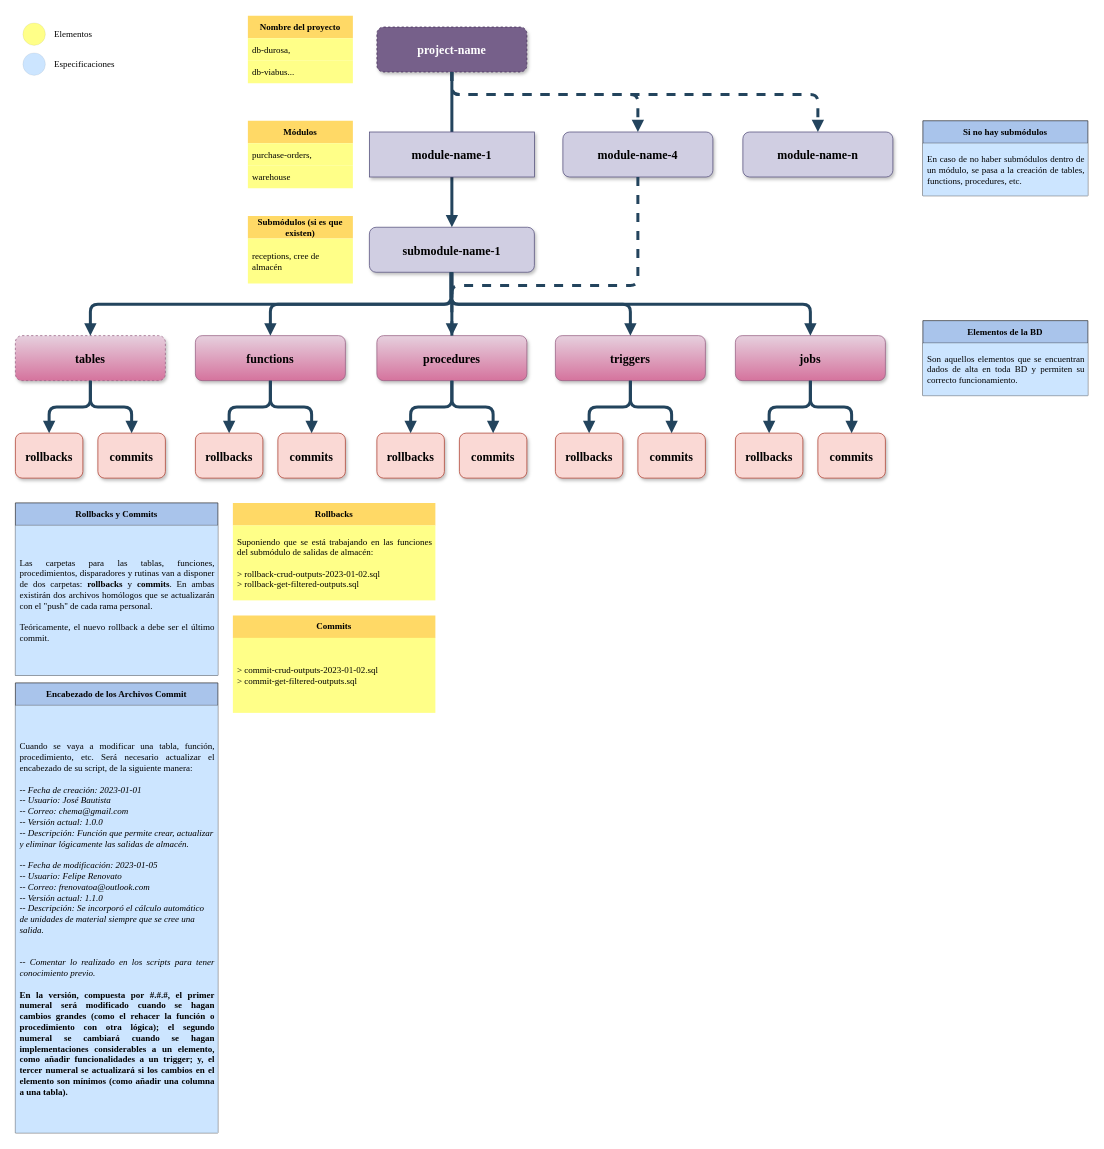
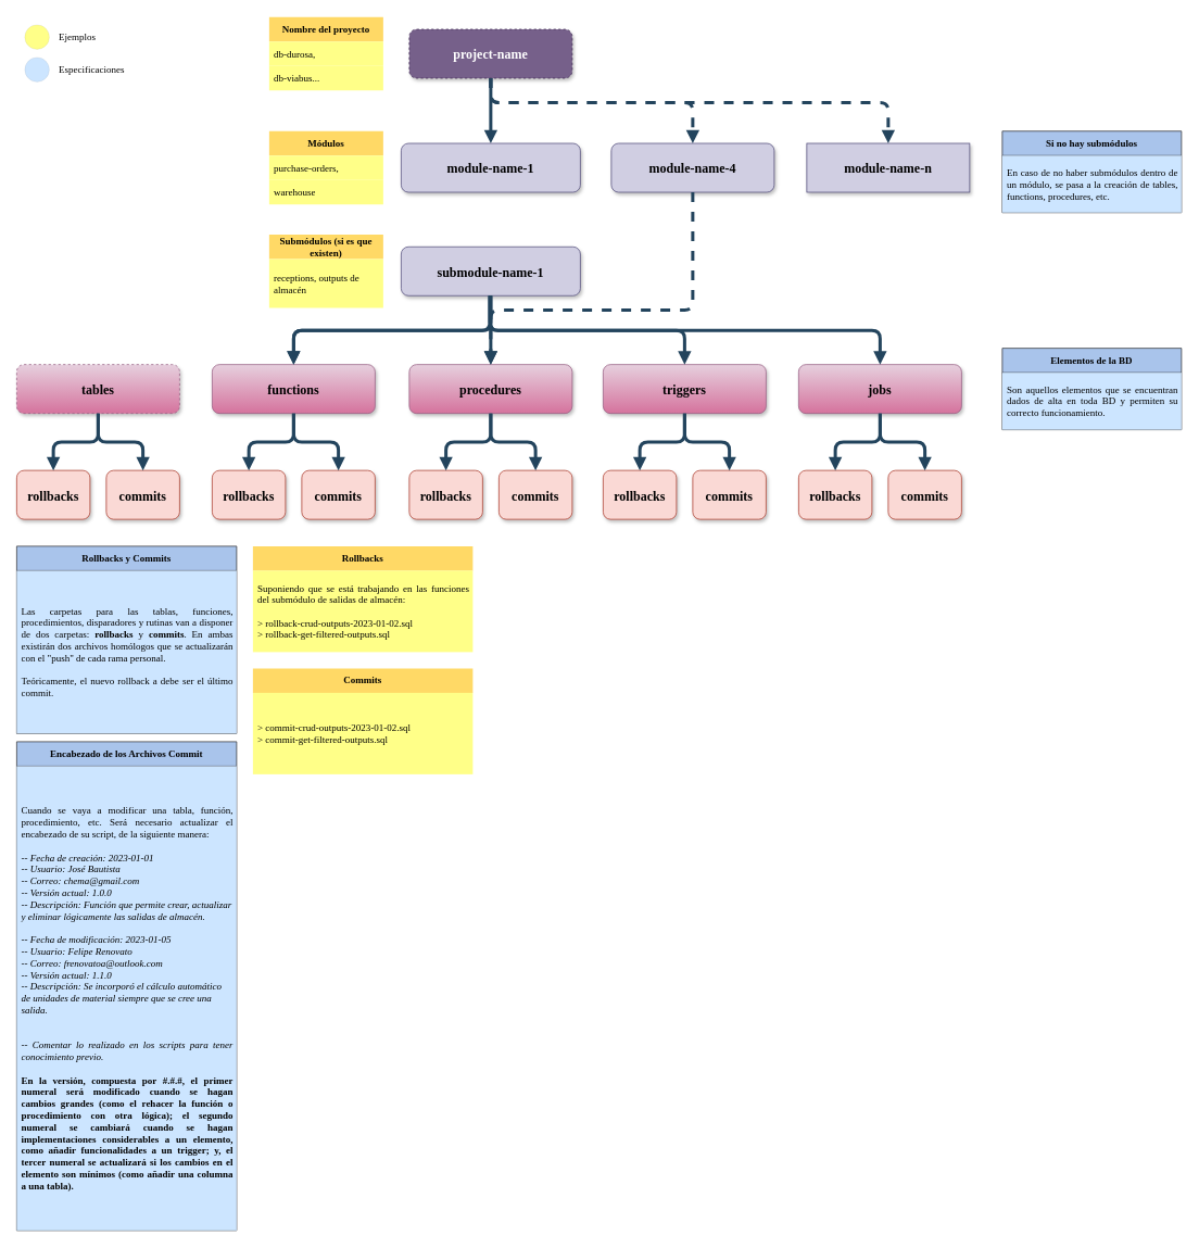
- <mxCell id="50" value="Elementos" style="rounded=0;whiteSpace=wrap;html=1;strokeWidth=0;fontFamily=Verdana;fontSize=12;fillColor=none;align=left;strokeColor=none;" vertex="1" parent="1"><mxGeometry x="70" y="30" width="120" height="30" as="geometry" /></mxCell>
+ <mxCell id="50" value="Ejemplos" style="rounded=0;whiteSpace=wrap;html=1;strokeWidth=0;fontFamily=Verdana;fontSize=12;fillColor=none;align=left;strokeColor=none;" vertex="1" parent="1"><mxGeometry x="70" y="30" width="120" height="30" as="geometry" /></mxCell>
- <mxCell id="45" value="module-name-1" style="fillColor=#d0cee2;strokeColor=#56517e;shadow=1;fontStyle=1;fontSize=16;fontFamily=Verdana;rounded=0;" vertex="1" parent="1"><mxGeometry x="492" y="175.5" width="220" height="60" as="geometry" /></mxCell>
+ <mxCell id="45" value="module-name-1" style="rounded=1;fillColor=#d0cee2;strokeColor=#56517e;shadow=1;fontStyle=1;fontSize=16;fontFamily=Verdana;" vertex="1" parent="1"><mxGeometry x="492" y="175.5" width="220" height="60" as="geometry" /></mxCell>
- <mxCell id="13" value="module-name-n" style="rounded=1;fillColor=#d0cee2;strokeColor=#56517e;shadow=1;fontStyle=1;fontSize=16;fontFamily=Verdana;" vertex="1" parent="1"><mxGeometry x="990" y="175.5" width="200" height="60" as="geometry" /></mxCell>
+ <mxCell id="13" value="module-name-n" style="fillColor=#d0cee2;strokeColor=#56517e;shadow=1;fontStyle=1;fontSize=16;fontFamily=Verdana;rounded=0;" vertex="1" parent="1"><mxGeometry x="990" y="175.5" width="200" height="60" as="geometry" /></mxCell>
- <mxCell id="10" value="" style="edgeStyle=elbowEdgeStyle;elbow=vertical;strokeWidth=4;endArrow=block;endFill=1;fontStyle=1;strokeColor=#23445D;fontFamily=Verdana;fontSize=16;" parent="1" source="2" target="3" edge="1"><mxGeometry x="22" y="165.5" width="100" height="100" as="geometry"><mxPoint x="-148" y="95.5" as="sourcePoint" /><mxPoint x="-48" y="-4.5" as="targetPoint" /></mxGeometry></mxCell>
+ <mxCell id="10" value="" style="edgeStyle=elbowEdgeStyle;elbow=vertical;strokeWidth=4;endArrow=block;endFill=1;fontStyle=1;strokeColor=#23445D;fontFamily=Verdana;fontSize=16;" parent="1" source="2" target="45" edge="1"><mxGeometry x="22" y="165.5" width="100" height="100" as="geometry"><mxPoint x="-148" y="95.5" as="sourcePoint" /><mxPoint x="-48" y="-4.5" as="targetPoint" /></mxGeometry></mxCell>
- <mxCell id="48" value="receptions, cree de almacén" style="text;strokeColor=none;fillColor=#ffff88;align=left;verticalAlign=middle;spacingLeft=4;spacingRight=4;overflow=hidden;points=[[0,0.5],[1,0.5]];portConstraint=eastwest;rotatable=0;whiteSpace=wrap;html=1;fontFamily=Verdana;fontSize=12;strokeWidth=0;" vertex="1" parent="47"><mxGeometry y="30" width="140" height="60" as="geometry" /></mxCell>
+ <mxCell id="48" value="receptions, outputs de almacén" style="text;strokeColor=none;fillColor=#ffff88;align=left;verticalAlign=middle;spacingLeft=4;spacingRight=4;overflow=hidden;points=[[0,0.5],[1,0.5]];portConstraint=eastwest;rotatable=0;whiteSpace=wrap;html=1;fontFamily=Verdana;fontSize=12;strokeWidth=0;" vertex="1" parent="47"><mxGeometry y="30" width="140" height="60" as="geometry" /></mxCell>
- <mxCell id="11" value="" style="edgeStyle=elbowEdgeStyle;elbow=vertical;strokeWidth=4;endArrow=block;endFill=1;fontStyle=1;strokeColor=#23445D;fontFamily=Verdana;fontSize=16;" parent="1" source="3" target="4" edge="1"><mxGeometry x="22" y="292.5" width="100" height="100" as="geometry"><mxPoint x="-148" y="222.5" as="sourcePoint" /><mxPoint x="-48" y="122.5" as="targetPoint" /></mxGeometry></mxCell>
+ <mxCell id="11" value="" style="edgeStyle=elbowEdgeStyle;elbow=vertical;strokeWidth=4;endArrow=block;endFill=1;fontStyle=1;strokeColor=#23445D;fontFamily=Verdana;fontSize=16;" parent="1" source="3" target="5" edge="1"><mxGeometry x="22" y="292.5" width="100" height="100" as="geometry"><mxPoint x="-148" y="222.5" as="sourcePoint" /><mxPoint x="-48" y="122.5" as="targetPoint" /></mxGeometry></mxCell>
- <mxCell id="15" value="" style="edgeStyle=elbowEdgeStyle;elbow=vertical;strokeWidth=4;endArrow=none;endFill=1;fontStyle=1;strokeColor=#23445D;fontFamily=Verdana;fontSize=16;entryX=0.5;entryY=0;entryDx=0;entryDy=0;exitX=0.5;exitY=1;exitDx=0;exitDy=0;" edge="1" parent="1" source="3" target="6"><mxGeometry x="22.5" y="292.5" width="100" height="100" as="geometry"><mxPoint x="602.5" y="362.5" as="sourcePoint" /><mxPoint x="361.5" y="447" as="targetPoint" /></mxGeometry></mxCell>
+ <mxCell id="15" value="" style="edgeStyle=elbowEdgeStyle;elbow=vertical;strokeWidth=4;endArrow=block;endFill=1;fontStyle=1;strokeColor=#23445D;fontFamily=Verdana;fontSize=16;entryX=0.5;entryY=0;entryDx=0;entryDy=0;exitX=0.5;exitY=1;exitDx=0;exitDy=0;" edge="1" parent="1" source="3" target="6"><mxGeometry x="22.5" y="292.5" width="100" height="100" as="geometry"><mxPoint x="602.5" y="362.5" as="sourcePoint" /><mxPoint x="361.5" y="447" as="targetPoint" /></mxGeometry></mxCell>
